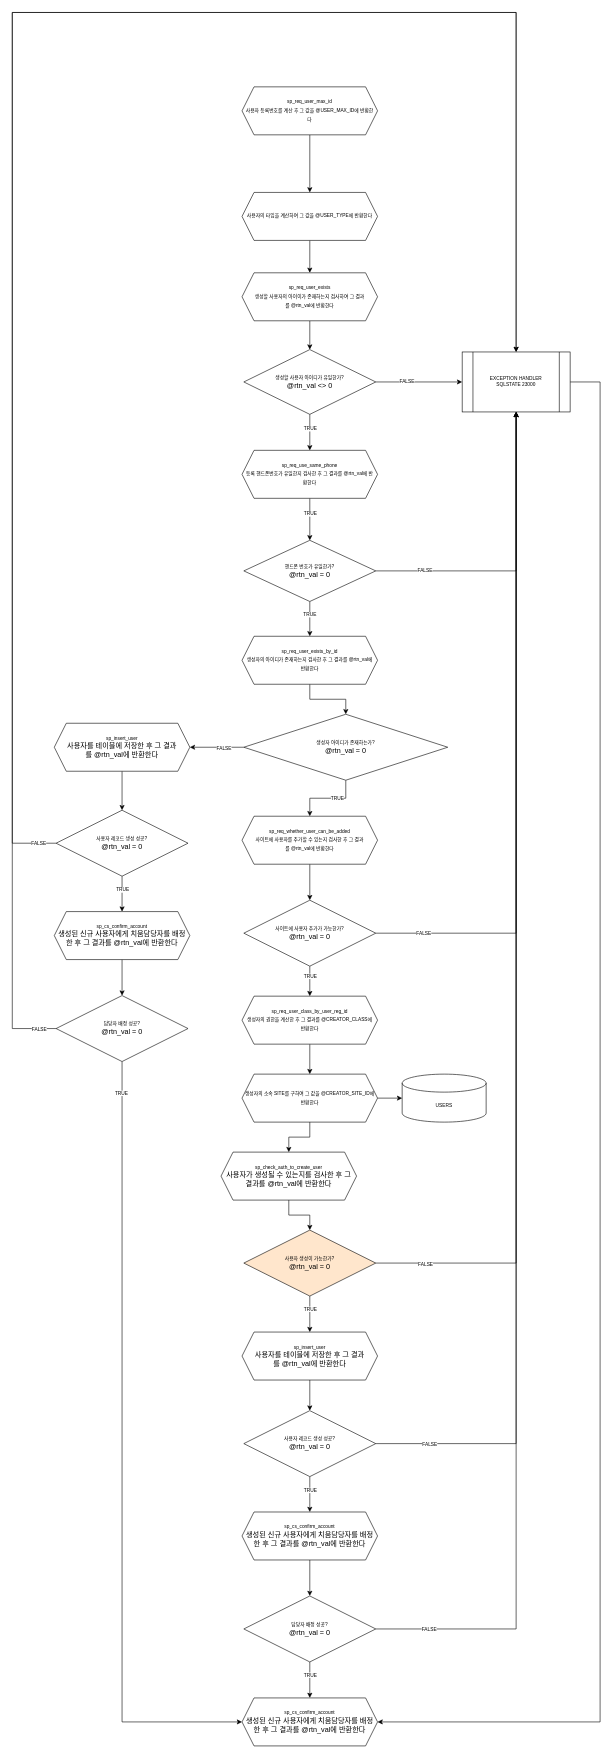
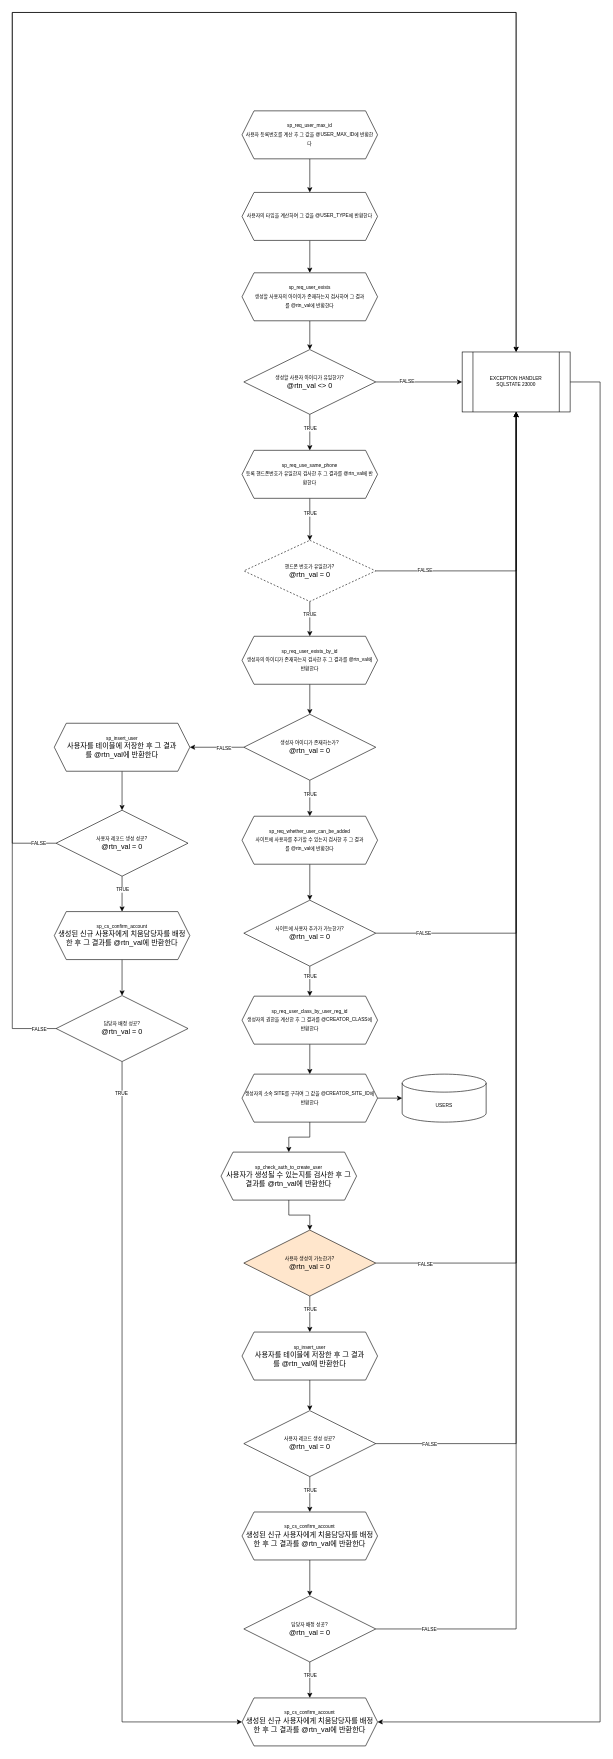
- <mxCell id="8" value="&lt;font style=&quot;font-size: 8px&quot;&gt;sp_req_user_max_id&lt;br&gt;사용자 등록번호를 계산 후 그 값을&amp;nbsp;@USER_MAX_ID에 반환한다&lt;/font&gt;" style="shape=hexagon;perimeter=hexagonPerimeter2;whiteSpace=wrap;html=1;fixedSize=1;shadow=0;strokeWidth=1;spacing=6;spacingTop=-4;" parent="1" vertex="1"><mxGeometry x="403" y="144" width="226" height="80" as="geometry" /></mxCell>
+ <mxCell id="8" value="&lt;font style=&quot;font-size: 8px&quot;&gt;sp_req_user_max_id&lt;br&gt;사용자 등록번호를 계산 후 그 값을&amp;nbsp;@USER_MAX_ID에 반환한다&lt;/font&gt;" style="shape=hexagon;perimeter=hexagonPerimeter2;whiteSpace=wrap;html=1;fixedSize=1;shadow=0;strokeWidth=1;spacing=6;spacingTop=-4;" parent="1" vertex="1"><mxGeometry x="403" y="184" width="226" height="80" as="geometry" /></mxCell>
- <mxCell id="20" value="&lt;font&gt;&lt;span style=&quot;font-size: 8px&quot;&gt;핸드폰 번호가 유일한가?&lt;br&gt;&lt;/span&gt;@rtn_val = 0&lt;br&gt;&lt;/font&gt;" style="rhombus;whiteSpace=wrap;html=1;shadow=0;fontFamily=Helvetica;fontSize=12;align=center;strokeWidth=1;spacing=6;spacingTop=-4;" parent="1" vertex="1"><mxGeometry x="406" y="900" width="220" height="102" as="geometry" /></mxCell>
+ <mxCell id="20" value="&lt;font&gt;&lt;span style=&quot;font-size: 8px&quot;&gt;핸드폰 번호가 유일한가?&lt;br&gt;&lt;/span&gt;@rtn_val = 0&lt;br&gt;&lt;/font&gt;" style="rhombus;whiteSpace=wrap;html=1;shadow=0;fontFamily=Helvetica;fontSize=12;align=center;strokeWidth=1;spacing=6;spacingTop=-4;dashed=1;" parent="1" vertex="1"><mxGeometry x="406" y="900" width="220" height="102" as="geometry" /></mxCell>
- <mxCell id="27" value="&lt;font&gt;&lt;span style=&quot;font-size: 8px&quot;&gt;생성자 아이디가 존재하는가?&lt;br&gt;&lt;/span&gt;@rtn_val = 0&lt;br&gt;&lt;/font&gt;" style="rhombus;whiteSpace=wrap;html=1;shadow=0;fontFamily=Helvetica;fontSize=12;align=center;strokeWidth=1;spacing=6;spacingTop=-4;" parent="1" vertex="1"><mxGeometry x="406" y="1190" width="340" height="110" as="geometry" /></mxCell>
+ <mxCell id="27" value="&lt;font&gt;&lt;span style=&quot;font-size: 8px&quot;&gt;생성자 아이디가 존재하는가?&lt;br&gt;&lt;/span&gt;@rtn_val = 0&lt;br&gt;&lt;/font&gt;" style="rhombus;whiteSpace=wrap;html=1;shadow=0;fontFamily=Helvetica;fontSize=12;align=center;strokeWidth=1;spacing=6;spacingTop=-4;" parent="1" vertex="1"><mxGeometry x="406" y="1190" width="220" height="110" as="geometry" /></mxCell>
